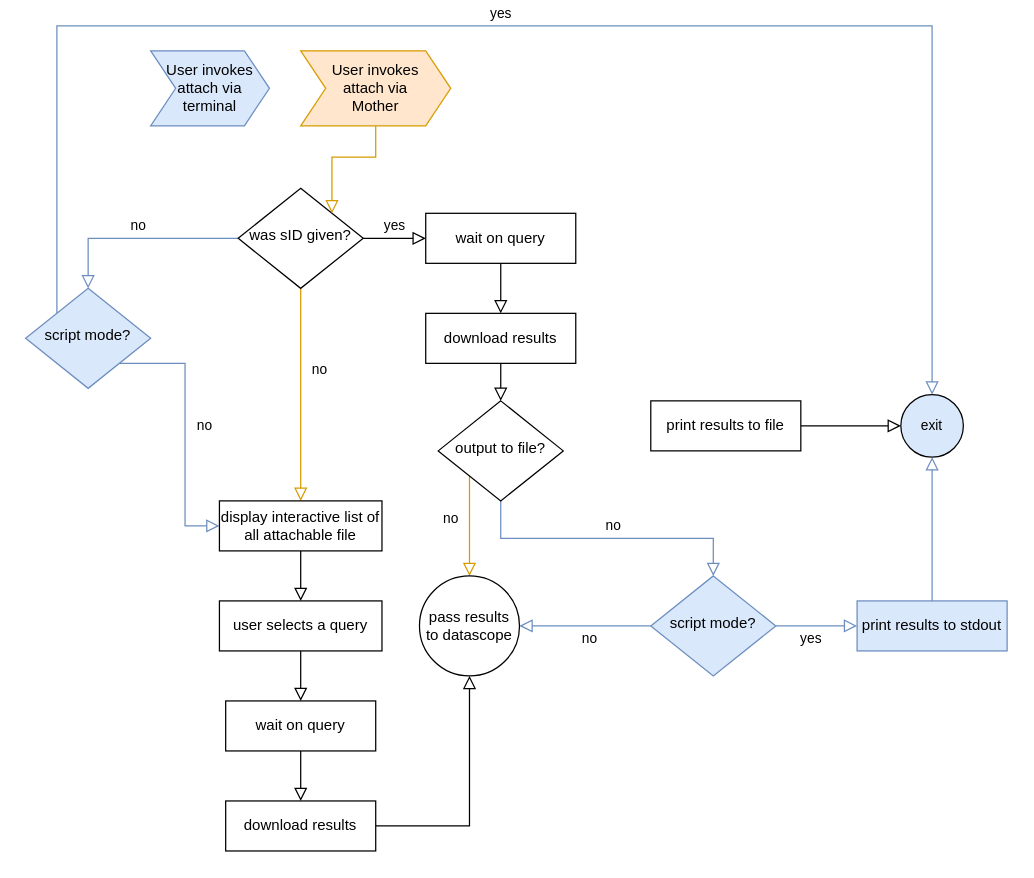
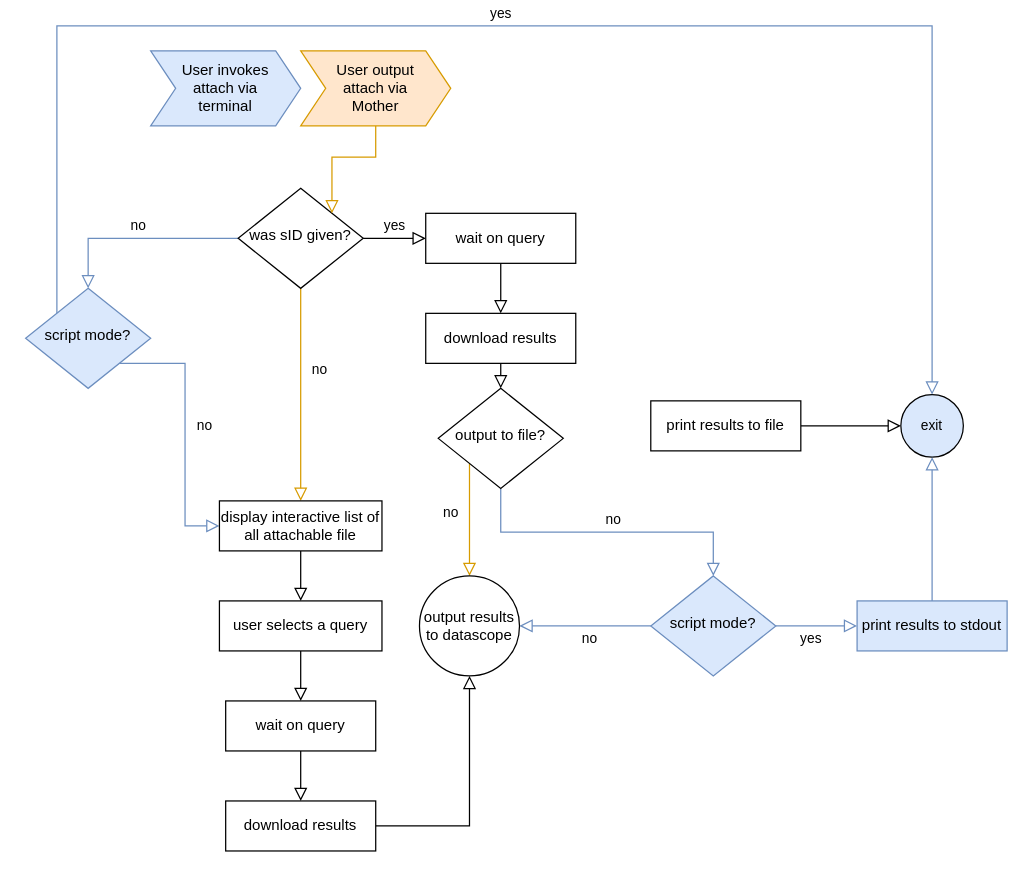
- <mxCell id="8" value="&lt;span style=&quot;font-size: 12px;&quot;&gt;User invokes&lt;/span&gt;&lt;div&gt;&lt;span style=&quot;font-size: 12px;&quot;&gt;attach via&lt;/span&gt;&lt;/div&gt;&lt;div&gt;&lt;span style=&quot;font-size: 12px;&quot;&gt;terminal&lt;/span&gt;&lt;/div&gt;" style="shape=step;perimeter=stepPerimeter;whiteSpace=wrap;html=1;fixedSize=1;fontFamily=Helvetica;fontSize=11;labelBackgroundColor=none;fillColor=#dae8fc;strokeColor=#6c8ebf;rounded=0;" vertex="1" parent="1"><mxGeometry x="120" y="40" width="95" height="60" as="geometry" /></mxCell>
+ <mxCell id="8" value="&lt;span style=&quot;font-size: 12px;&quot;&gt;User invokes&lt;/span&gt;&lt;div&gt;&lt;span style=&quot;font-size: 12px;&quot;&gt;attach via&lt;/span&gt;&lt;/div&gt;&lt;div&gt;&lt;span style=&quot;font-size: 12px;&quot;&gt;terminal&lt;/span&gt;&lt;/div&gt;" style="shape=step;perimeter=stepPerimeter;whiteSpace=wrap;html=1;fixedSize=1;fontFamily=Helvetica;fontSize=11;labelBackgroundColor=none;fillColor=#dae8fc;strokeColor=#6c8ebf;rounded=0;" vertex="1" parent="1"><mxGeometry x="120" y="40" width="120" height="60" as="geometry" /></mxCell>
- <mxCell id="10" value="&lt;span style=&quot;font-size: 12px;&quot;&gt;User invokes&lt;/span&gt;&lt;div&gt;&lt;span style=&quot;font-size: 12px;&quot;&gt;attach via&lt;/span&gt;&lt;/div&gt;&lt;div&gt;&lt;span style=&quot;font-size: 12px;&quot;&gt;Mother&lt;/span&gt;&lt;/div&gt;" style="shape=step;perimeter=stepPerimeter;whiteSpace=wrap;html=1;fixedSize=1;fontFamily=Helvetica;fontSize=11;labelBackgroundColor=none;fillColor=#ffe6cc;strokeColor=#d79b00;" vertex="1" parent="1"><mxGeometry x="240" y="40" width="120" height="60" as="geometry" /></mxCell>
+ <mxCell id="10" value="&lt;span style=&quot;font-size: 12px;&quot;&gt;User output&lt;/span&gt;&lt;div&gt;&lt;span style=&quot;font-size: 12px;&quot;&gt;attach via&lt;/span&gt;&lt;/div&gt;&lt;div&gt;&lt;span style=&quot;font-size: 12px;&quot;&gt;Mother&lt;/span&gt;&lt;/div&gt;" style="shape=step;perimeter=stepPerimeter;whiteSpace=wrap;html=1;fixedSize=1;fontFamily=Helvetica;fontSize=11;labelBackgroundColor=none;fillColor=#ffe6cc;strokeColor=#d79b00;" vertex="1" parent="1"><mxGeometry x="240" y="40" width="120" height="60" as="geometry" /></mxCell>
- <mxCell id="15" value="output to file?" style="rhombus;whiteSpace=wrap;html=1;shadow=0;fontFamily=Helvetica;fontSize=12;align=center;strokeWidth=1;spacing=6;spacingTop=-4;rounded=0;" vertex="1" parent="1"><mxGeometry x="350" y="320" width="100" height="80" as="geometry" /></mxCell>
+ <mxCell id="15" value="output to file?" style="rhombus;whiteSpace=wrap;html=1;shadow=0;fontFamily=Helvetica;fontSize=12;align=center;strokeWidth=1;spacing=6;spacingTop=-4;rounded=0;" vertex="1" parent="1"><mxGeometry x="350" y="310" width="100" height="80" as="geometry" /></mxCell>
- <mxCell id="22" value="&lt;span style=&quot;font-size: 12px;&quot;&gt;pass results&lt;/span&gt;&lt;div&gt;&lt;span style=&quot;font-size: 12px;&quot;&gt;to datascope&lt;/span&gt;&lt;/div&gt;" style="ellipse;whiteSpace=wrap;html=1;aspect=fixed;fontFamily=Helvetica;fontSize=11;labelBackgroundColor=none;" vertex="1" parent="1"><mxGeometry x="335" y="460" width="80" height="80" as="geometry" /></mxCell>
+ <mxCell id="22" value="&lt;span style=&quot;font-size: 12px;&quot;&gt;output results&lt;/span&gt;&lt;div&gt;&lt;span style=&quot;font-size: 12px;&quot;&gt;to datascope&lt;/span&gt;&lt;/div&gt;" style="ellipse;whiteSpace=wrap;html=1;aspect=fixed;fontFamily=Helvetica;fontSize=11;labelBackgroundColor=none;" vertex="1" parent="1"><mxGeometry x="335" y="460" width="80" height="80" as="geometry" /></mxCell>
